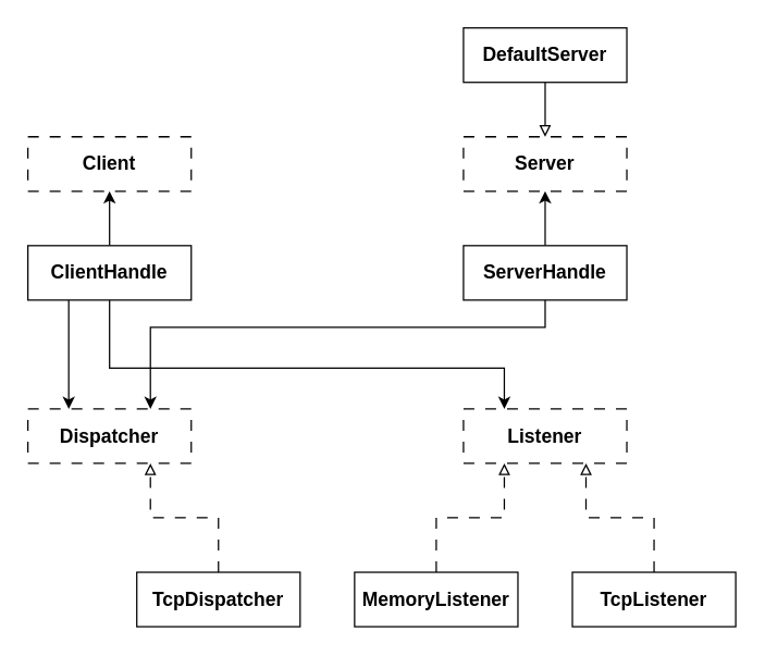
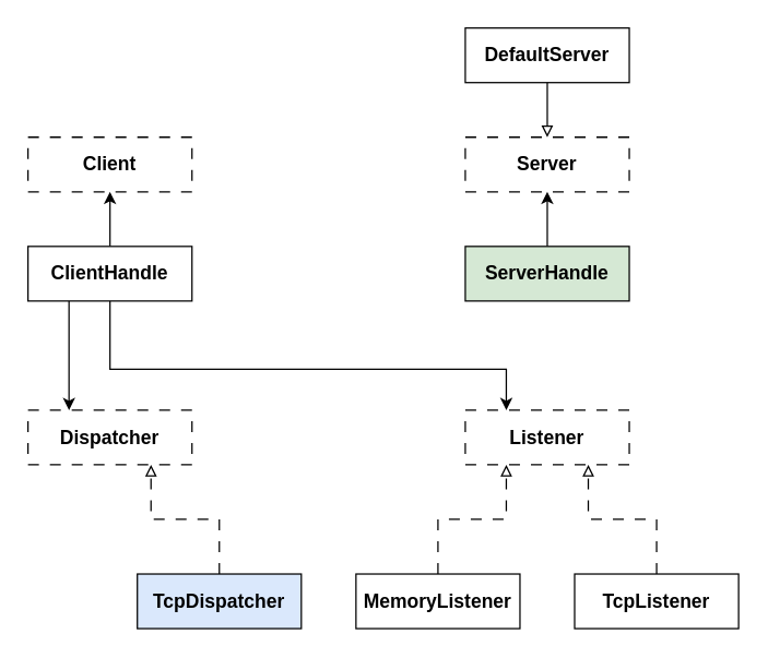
- <mxCell id="14" value="&lt;font style=&quot;font-size: 14px;&quot;&gt;&lt;b&gt;ServerHandle&lt;br&gt;&lt;/b&gt;&lt;/font&gt;" style="rounded=0;whiteSpace=wrap;html=1;" vertex="1" parent="1"><mxGeometry x="340" width="120" height="40" as="geometry" y="180" /></mxCell>
+ <mxCell id="14" value="&lt;font style=&quot;font-size: 14px;&quot;&gt;&lt;b&gt;ServerHandle&lt;br&gt;&lt;/b&gt;&lt;/font&gt;" style="rounded=0;whiteSpace=wrap;html=1;fillColor=#d5e8d4;" vertex="1" parent="1"><mxGeometry x="340" width="120" height="40" as="geometry" y="180" /></mxCell>
- <mxCell id="13" style="edgeStyle=orthogonalEdgeStyle;rounded=0;orthogonalLoop=1;jettySize=auto;html=1;exitX=0.5;exitY=1;exitDx=0;exitDy=0;entryX=0.75;entryY=0;entryDx=0;entryDy=0;" edge="1" parent="1" source="14" target="4"><mxGeometry relative="1" as="geometry"><Array as="points"><mxPoint x="400" y="240" /><mxPoint x="110" y="240" /></Array></mxGeometry></mxCell>
- <mxCell id="16" value="&lt;font style=&quot;font-size: 14px;&quot;&gt;&lt;b&gt;TcpDispatcher&lt;/b&gt;&lt;/font&gt;" style="rounded=0;whiteSpace=wrap;html=1;" vertex="1" parent="1"><mxGeometry x="100" y="420" width="120" height="40" as="geometry" /></mxCell>
+ <mxCell id="16" value="&lt;font style=&quot;font-size: 14px;&quot;&gt;&lt;b&gt;TcpDispatcher&lt;/b&gt;&lt;/font&gt;" style="rounded=0;whiteSpace=wrap;html=1;fillColor=#dae8fc;" vertex="1" parent="1"><mxGeometry x="100" y="420" width="120" height="40" as="geometry" /></mxCell>
